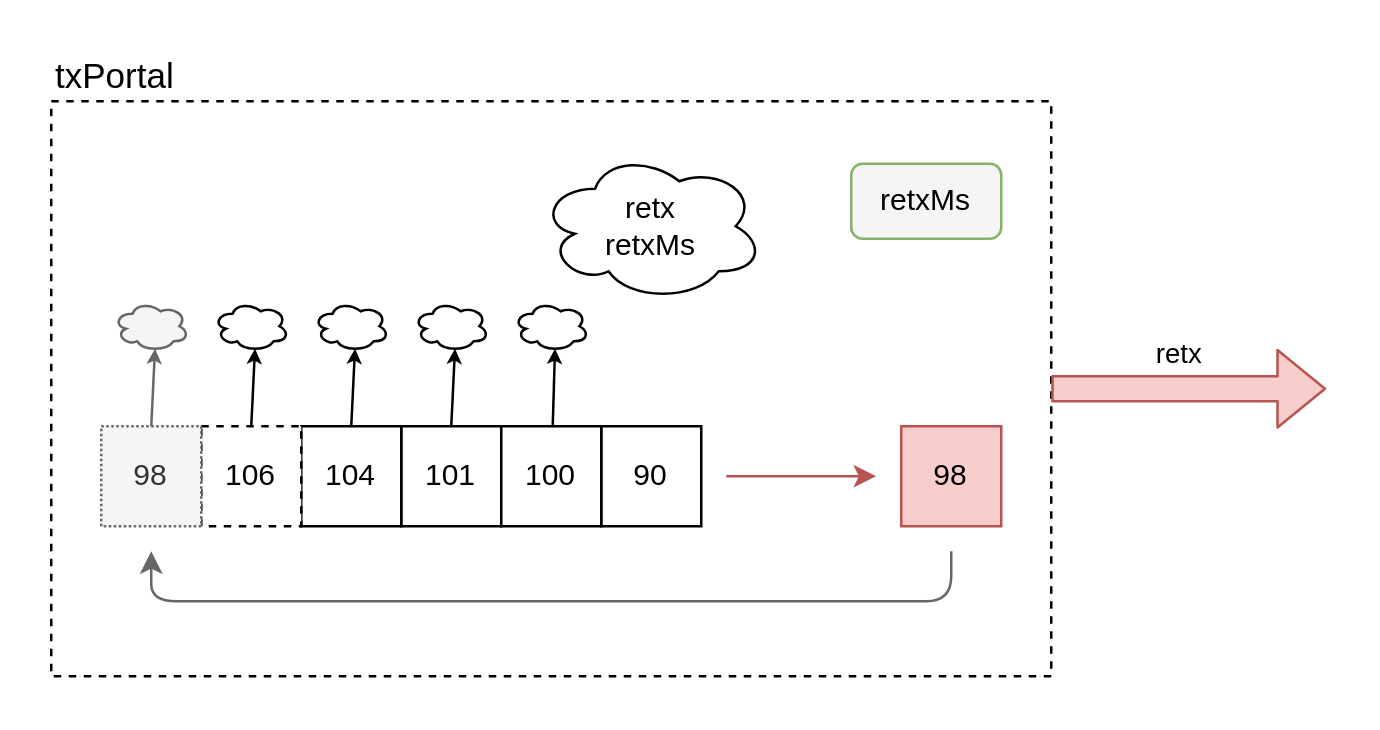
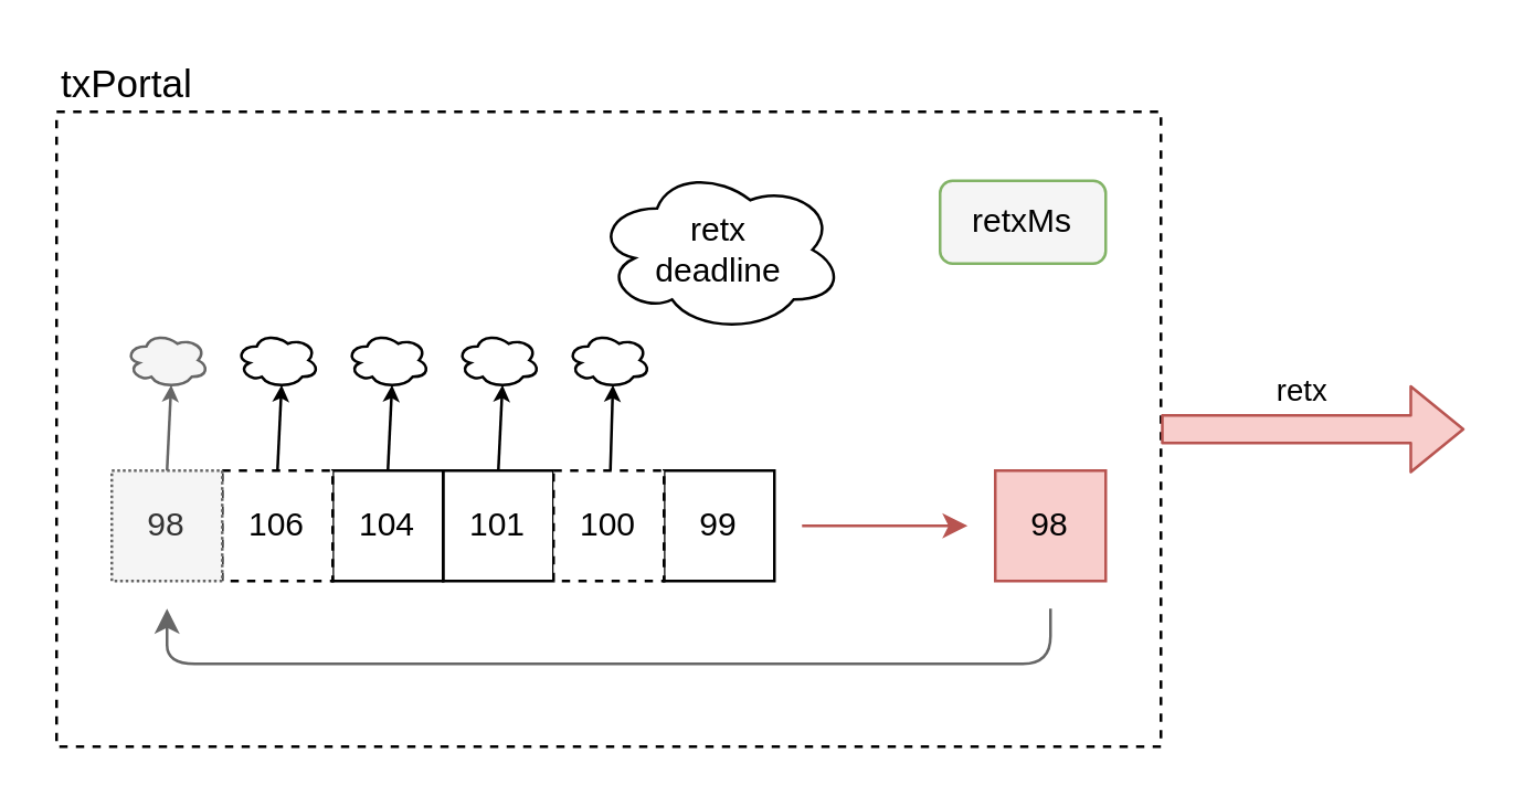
- <mxCell id="7" value="retx&lt;br&gt;retxMs" style="ellipse;shape=cloud;whiteSpace=wrap;html=1;" parent="1" vertex="1"><mxGeometry x="215" y="60" width="90" height="60" as="geometry" /></mxCell>
+ <mxCell id="7" value="retx&lt;br&gt;deadline" style="ellipse;shape=cloud;whiteSpace=wrap;html=1;" parent="1" vertex="1"><mxGeometry x="215" y="60" width="90" height="60" as="geometry" /></mxCell>
- <mxCell id="17" value="100" style="rounded=0;whiteSpace=wrap;html=1;" parent="1" vertex="1"><mxGeometry x="200" y="170" width="40" height="40" as="geometry" /></mxCell>
+ <mxCell id="17" value="100" style="rounded=0;whiteSpace=wrap;html=1;dashed=1;" parent="1" vertex="1"><mxGeometry x="200" y="170" width="40" height="40" as="geometry" /></mxCell>
- <mxCell id="3" value="90" style="rounded=0;whiteSpace=wrap;html=1;" parent="1" vertex="1"><mxGeometry x="240" y="170" width="40" height="40" as="geometry" /></mxCell>
+ <mxCell id="3" value="99" style="rounded=0;whiteSpace=wrap;html=1;" parent="1" vertex="1"><mxGeometry x="240" y="170" width="40" height="40" as="geometry" /></mxCell>
